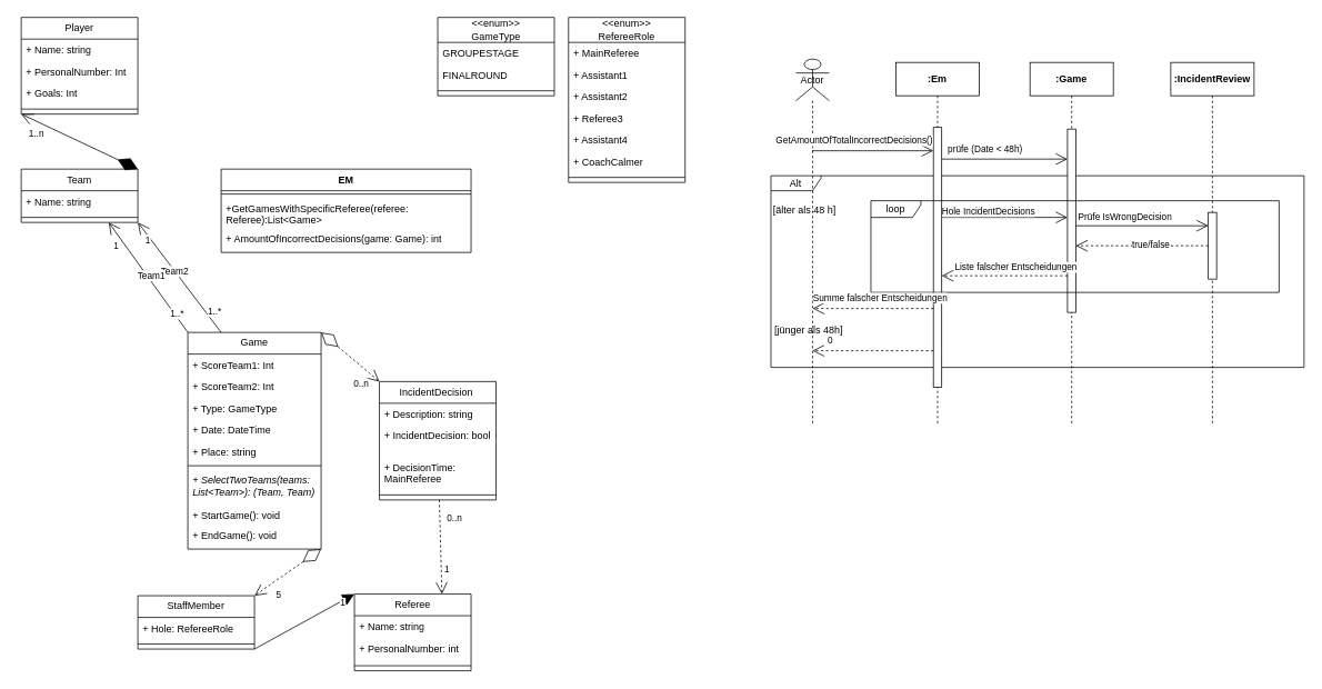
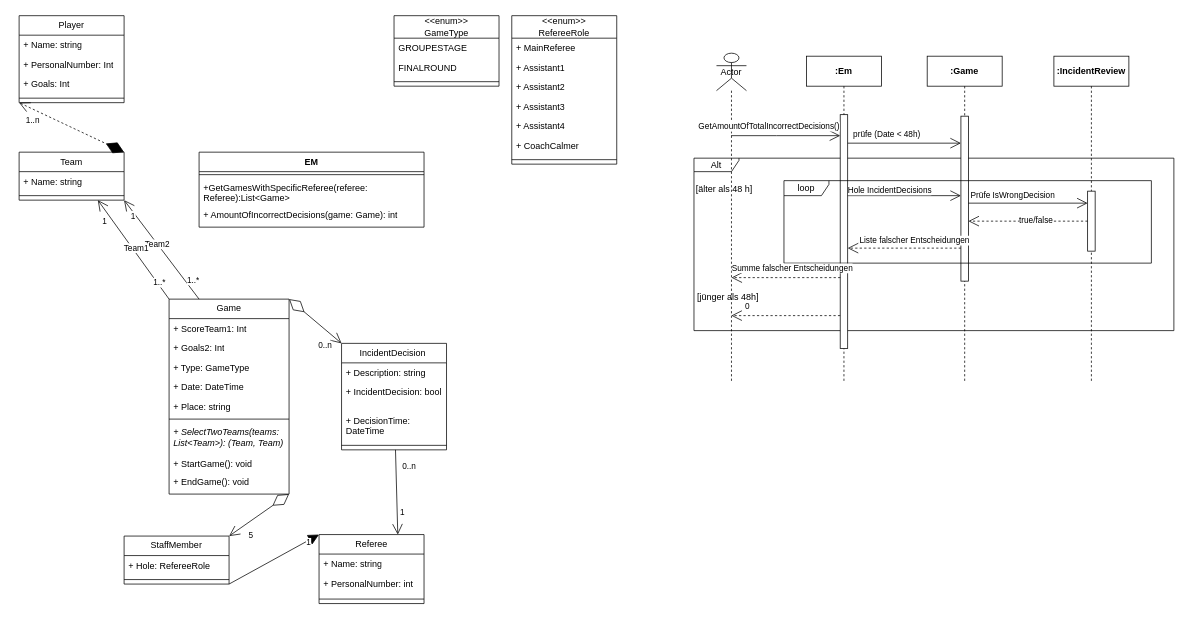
- <mxCell id="28" value="+ Referee3" style="text;strokeColor=none;fillColor=none;align=left;verticalAlign=top;spacingLeft=4;spacingRight=4;overflow=hidden;rotatable=0;points=[[0,0.5],[1,0.5]];portConstraint=eastwest;whiteSpace=wrap;html=1;" parent="24" vertex="1"><mxGeometry y="108" width="140" height="26" as="geometry" /></mxCell>
+ <mxCell id="28" value="+ Assistant3" style="text;strokeColor=none;fillColor=none;align=left;verticalAlign=top;spacingLeft=4;spacingRight=4;overflow=hidden;rotatable=0;points=[[0,0.5],[1,0.5]];portConstraint=eastwest;whiteSpace=wrap;html=1;" parent="24" vertex="1"><mxGeometry y="108" width="140" height="26" as="geometry" /></mxCell>
- <mxCell id="48" value="" style="endArrow=diamondThin;endFill=1;endSize=24;html=1;rounded=0;entryX=1;entryY=0;entryDx=0;entryDy=0;startArrow=open;startFill=0;startSize=12;exitX=0;exitY=1;exitDx=0;exitDy=0;" parent="1" source="19" target="2" edge="1"><mxGeometry width="160" relative="1" as="geometry"><mxPoint x="110" y="150" as="sourcePoint" /><mxPoint x="640" y="760" as="targetPoint" /></mxGeometry></mxCell>
+ <mxCell id="48" value="" style="endArrow=diamondThin;endFill=1;endSize=24;html=1;rounded=0;entryX=1;entryY=0;entryDx=0;entryDy=0;startArrow=open;startFill=0;startSize=12;exitX=0;exitY=1;exitDx=0;exitDy=0;dashed=1;" parent="1" source="19" target="2" edge="1"><mxGeometry width="160" relative="1" as="geometry"><mxPoint x="110" y="150" as="sourcePoint" /><mxPoint x="640" y="760" as="targetPoint" /></mxGeometry></mxCell>
- <mxCell id="50" value="" style="endArrow=diamondThin;endFill=0;endSize=24;html=1;rounded=0;entryX=1;entryY=0;entryDx=0;entryDy=0;exitX=0;exitY=0;exitDx=0;exitDy=0;startArrow=open;startFill=0;startSize=12;dashed=1;" parent="1" source="39" target="5" edge="1"><mxGeometry width="160" relative="1" as="geometry"><mxPoint x="420" y="460" as="sourcePoint" /><mxPoint x="390" y="400" as="targetPoint" /></mxGeometry></mxCell>
+ <mxCell id="50" value="" style="endArrow=diamondThin;endFill=0;endSize=24;html=1;rounded=0;entryX=1;entryY=0;entryDx=0;entryDy=0;exitX=0;exitY=0;exitDx=0;exitDy=0;startArrow=open;startFill=0;startSize=12;" parent="1" source="39" target="5" edge="1"><mxGeometry width="160" relative="1" as="geometry"><mxPoint x="420" y="460" as="sourcePoint" /><mxPoint x="390" y="400" as="targetPoint" /></mxGeometry></mxCell>
- <mxCell id="7" value="+ ScoreTeam2: Int" style="text;strokeColor=none;fillColor=none;align=left;verticalAlign=top;spacingLeft=4;spacingRight=4;overflow=hidden;rotatable=0;points=[[0,0.5],[1,0.5]];portConstraint=eastwest;whiteSpace=wrap;html=1;" parent="5" vertex="1"><mxGeometry y="52" width="160" height="26" as="geometry" /></mxCell>
+ <mxCell id="7" value="+ Goals2: Int" style="text;strokeColor=none;fillColor=none;align=left;verticalAlign=top;spacingLeft=4;spacingRight=4;overflow=hidden;rotatable=0;points=[[0,0.5],[1,0.5]];portConstraint=eastwest;whiteSpace=wrap;html=1;" parent="5" vertex="1"><mxGeometry y="52" width="160" height="26" as="geometry" /></mxCell>
- <mxCell id="42" value="+ DecisionTime: MainReferee" style="text;strokeColor=none;fillColor=none;align=left;verticalAlign=top;spacingLeft=4;spacingRight=4;overflow=hidden;rotatable=0;points=[[0,0.5],[1,0.5]];portConstraint=eastwest;whiteSpace=wrap;html=1;" parent="39" vertex="1"><mxGeometry y="90" width="140" height="40" as="geometry" /></mxCell>
+ <mxCell id="42" value="+ DecisionTime: DateTime" style="text;strokeColor=none;fillColor=none;align=left;verticalAlign=top;spacingLeft=4;spacingRight=4;overflow=hidden;rotatable=0;points=[[0,0.5],[1,0.5]];portConstraint=eastwest;whiteSpace=wrap;html=1;" parent="39" vertex="1"><mxGeometry y="90" width="140" height="40" as="geometry" /></mxCell>
- <mxCell id="64" value="" style="endArrow=open;endFill=1;endSize=12;html=1;rounded=0;entryX=0.75;entryY=0;entryDx=0;entryDy=0;dashed=1;" parent="1" source="39" target="15" edge="1"><mxGeometry width="160" relative="1" as="geometry"><mxPoint x="550" y="680" as="sourcePoint" /><mxPoint x="710" y="680" as="targetPoint" /></mxGeometry></mxCell>
+ <mxCell id="64" value="" style="endArrow=open;endFill=1;endSize=12;html=1;rounded=0;entryX=0.75;entryY=0;entryDx=0;entryDy=0;" parent="1" source="39" target="15" edge="1"><mxGeometry width="160" relative="1" as="geometry"><mxPoint x="550" y="680" as="sourcePoint" /><mxPoint x="710" y="680" as="targetPoint" /></mxGeometry></mxCell>
- <mxCell id="54" value="" style="endArrow=open;endFill=1;endSize=12;html=1;rounded=0;exitX=1;exitY=1;exitDx=0;exitDy=0;entryX=1;entryY=0;entryDx=0;entryDy=0;startArrow=diamondThin;startFill=0;startSize=24;dashed=1;" parent="1" source="5" target="36" edge="1"><mxGeometry width="160" relative="1" as="geometry"><mxPoint x="594" y="710" as="sourcePoint" /><mxPoint x="650" y="578" as="targetPoint" /></mxGeometry></mxCell>
+ <mxCell id="54" value="" style="endArrow=open;endFill=1;endSize=12;html=1;rounded=0;exitX=1;exitY=1;exitDx=0;exitDy=0;entryX=1;entryY=0;entryDx=0;entryDy=0;startArrow=diamondThin;startFill=0;startSize=24;" parent="1" source="5" target="36" edge="1"><mxGeometry width="160" relative="1" as="geometry"><mxPoint x="594" y="710" as="sourcePoint" /><mxPoint x="650" y="578" as="targetPoint" /></mxGeometry></mxCell>
